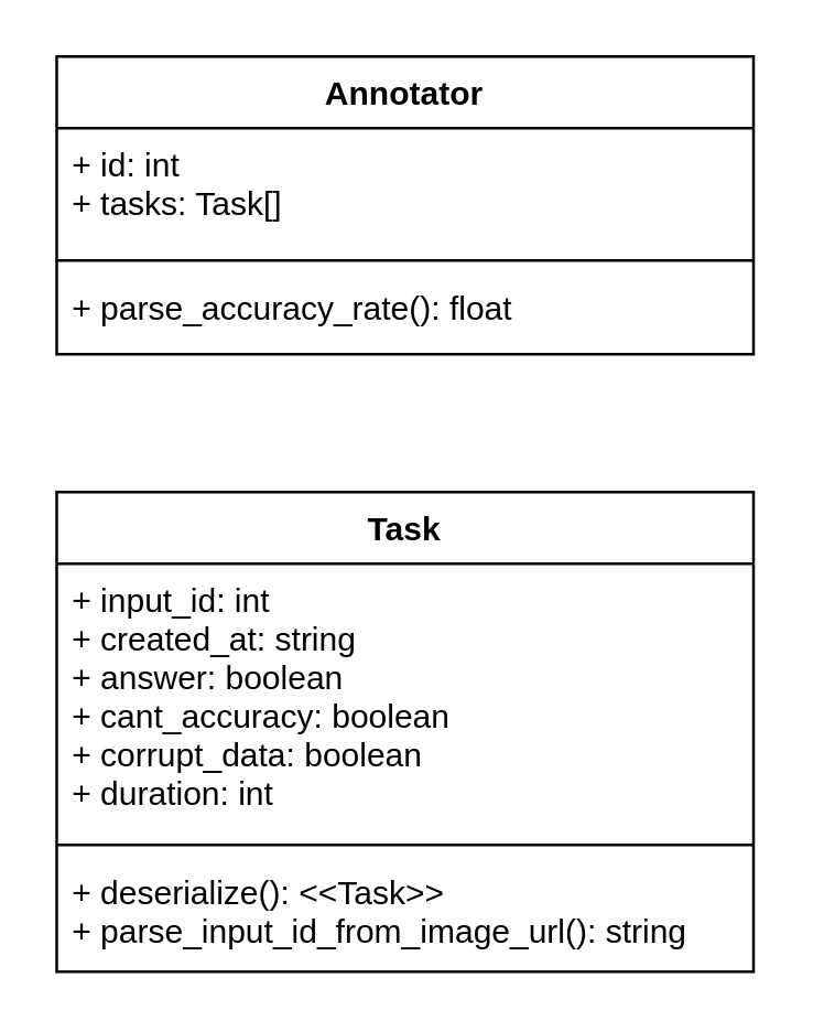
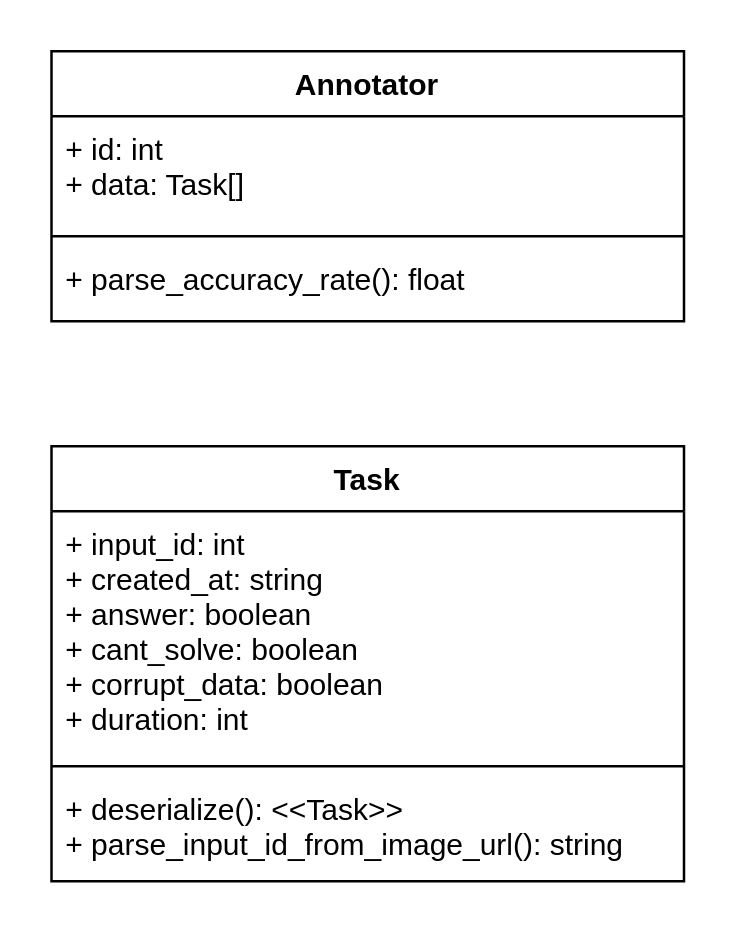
- <mxCell id="3" value="+ id: int&#10;+ tasks: Task[]" style="text;strokeColor=none;fillColor=none;align=left;verticalAlign=top;spacingLeft=4;spacingRight=4;overflow=hidden;rotatable=0;points=[[0,0.5],[1,0.5]];portConstraint=eastwest;" parent="2" vertex="1"><mxGeometry y="26" width="253" height="44" as="geometry" /></mxCell>
+ <mxCell id="3" value="+ id: int&#10;+ data: Task[]" style="text;strokeColor=none;fillColor=none;align=left;verticalAlign=top;spacingLeft=4;spacingRight=4;overflow=hidden;rotatable=0;points=[[0,0.5],[1,0.5]];portConstraint=eastwest;" parent="2" vertex="1"><mxGeometry y="26" width="253" height="44" as="geometry" /></mxCell>
- <mxCell id="7" value="+ input_id: int&#10;+ created_at: string&#10;+ answer: boolean&#10;+ cant_accuracy: boolean&#10;+ corrupt_data: boolean&#10;+ duration: int" style="text;strokeColor=none;fillColor=none;align=left;verticalAlign=top;spacingLeft=4;spacingRight=4;overflow=hidden;rotatable=0;points=[[0,0.5],[1,0.5]];portConstraint=eastwest;" parent="6" vertex="1"><mxGeometry y="26" width="253" height="98" as="geometry" /></mxCell>
+ <mxCell id="7" value="+ input_id: int&#10;+ created_at: string&#10;+ answer: boolean&#10;+ cant_solve: boolean&#10;+ corrupt_data: boolean&#10;+ duration: int" style="text;strokeColor=none;fillColor=none;align=left;verticalAlign=top;spacingLeft=4;spacingRight=4;overflow=hidden;rotatable=0;points=[[0,0.5],[1,0.5]];portConstraint=eastwest;" parent="6" vertex="1"><mxGeometry y="26" width="253" height="98" as="geometry" /></mxCell>
